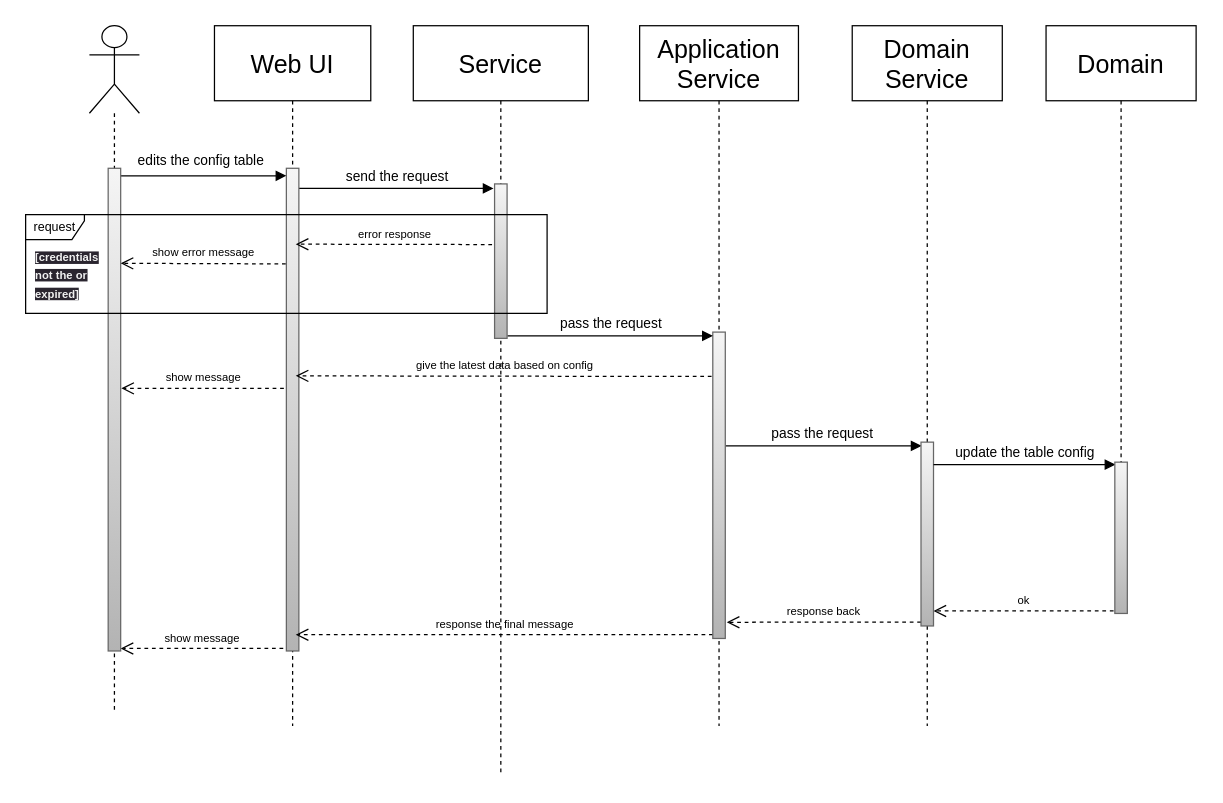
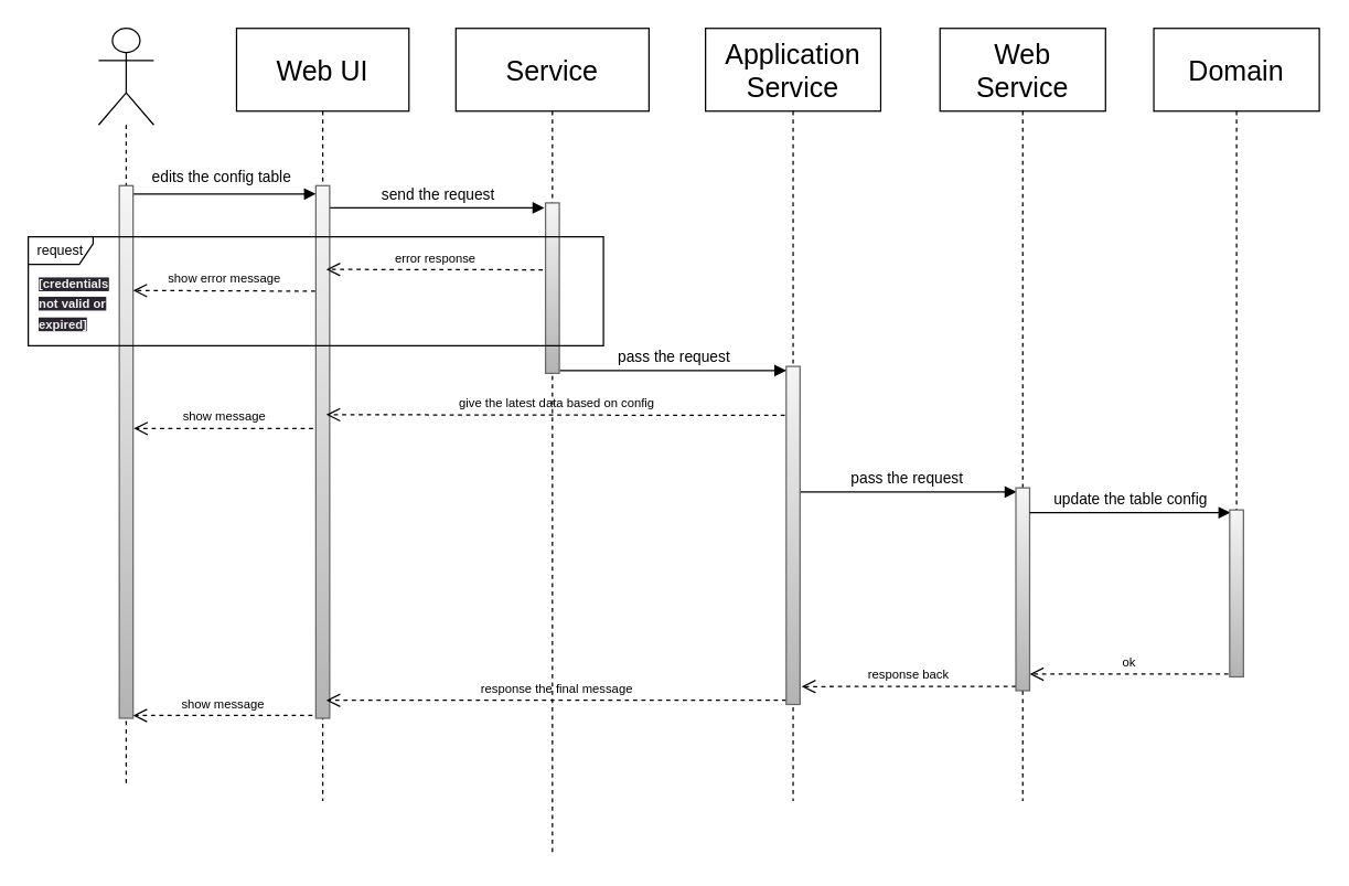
- <mxCell id="13" value="&lt;span style=&quot;font-size: 20px;&quot;&gt;Domain&lt;br&gt;Service&lt;br&gt;&lt;/span&gt;" style="shape=umlLifeline;perimeter=lifelinePerimeter;whiteSpace=wrap;html=1;container=1;collapsible=0;recursiveResize=0;outlineConnect=0;size=60;" vertex="1" parent="1"><mxGeometry x="681" y="20" width="120" height="560" as="geometry" /></mxCell>
+ <mxCell id="13" value="&lt;span style=&quot;font-size: 20px;&quot;&gt;Web&lt;br&gt;Service&lt;br&gt;&lt;/span&gt;" style="shape=umlLifeline;perimeter=lifelinePerimeter;whiteSpace=wrap;html=1;container=1;collapsible=0;recursiveResize=0;outlineConnect=0;size=60;" vertex="1" parent="1"><mxGeometry x="681" y="20" width="120" height="560" as="geometry" /></mxCell>
- <mxCell id="27" value="&lt;span style=&quot;border-color: rgb(0, 0, 0); color: rgb(240, 240, 240); font-family: Helvetica; font-style: normal; font-variant-ligatures: normal; font-variant-caps: normal; letter-spacing: normal; orphans: 2; text-indent: 0px; text-transform: none; widows: 2; word-spacing: 0px; -webkit-text-stroke-width: 0px; text-decoration-thickness: initial; text-decoration-style: initial; text-decoration-color: initial; font-size: 9px; font-weight: 700; text-align: center; background-color: rgb(42, 37, 47); float: none; display: inline !important;&quot;&gt;[credentials not the or expired&lt;/span&gt;&lt;span style=&quot;border-color: rgb(0, 0, 0); color: rgb(240, 240, 240); font-family: Helvetica; font-style: normal; font-variant-ligatures: normal; font-variant-caps: normal; letter-spacing: normal; orphans: 2; text-indent: 0px; text-transform: none; widows: 2; word-spacing: 0px; -webkit-text-stroke-width: 0px; text-decoration-thickness: initial; text-decoration-style: initial; text-decoration-color: initial; font-size: 9px; font-weight: 700; text-align: center; background-color: rgb(42, 37, 47); float: none; display: inline !important;&quot;&gt;]&lt;/span&gt;" style="text;whiteSpace=wrap;html=1;" vertex="1" parent="1"><mxGeometry x="26" y="191" width="60" height="40" as="geometry" /></mxCell>
+ <mxCell id="27" value="&lt;span style=&quot;border-color: rgb(0, 0, 0); color: rgb(240, 240, 240); font-family: Helvetica; font-style: normal; font-variant-ligatures: normal; font-variant-caps: normal; letter-spacing: normal; orphans: 2; text-indent: 0px; text-transform: none; widows: 2; word-spacing: 0px; -webkit-text-stroke-width: 0px; text-decoration-thickness: initial; text-decoration-style: initial; text-decoration-color: initial; font-size: 9px; font-weight: 700; text-align: center; background-color: rgb(42, 37, 47); float: none; display: inline !important;&quot;&gt;[credentials not valid or expired&lt;/span&gt;&lt;span style=&quot;border-color: rgb(0, 0, 0); color: rgb(240, 240, 240); font-family: Helvetica; font-style: normal; font-variant-ligatures: normal; font-variant-caps: normal; letter-spacing: normal; orphans: 2; text-indent: 0px; text-transform: none; widows: 2; word-spacing: 0px; -webkit-text-stroke-width: 0px; text-decoration-thickness: initial; text-decoration-style: initial; text-decoration-color: initial; font-size: 9px; font-weight: 700; text-align: center; background-color: rgb(42, 37, 47); float: none; display: inline !important;&quot;&gt;]&lt;/span&gt;" style="text;whiteSpace=wrap;html=1;" vertex="1" parent="1"><mxGeometry x="26" y="191" width="60" height="40" as="geometry" /></mxCell>
